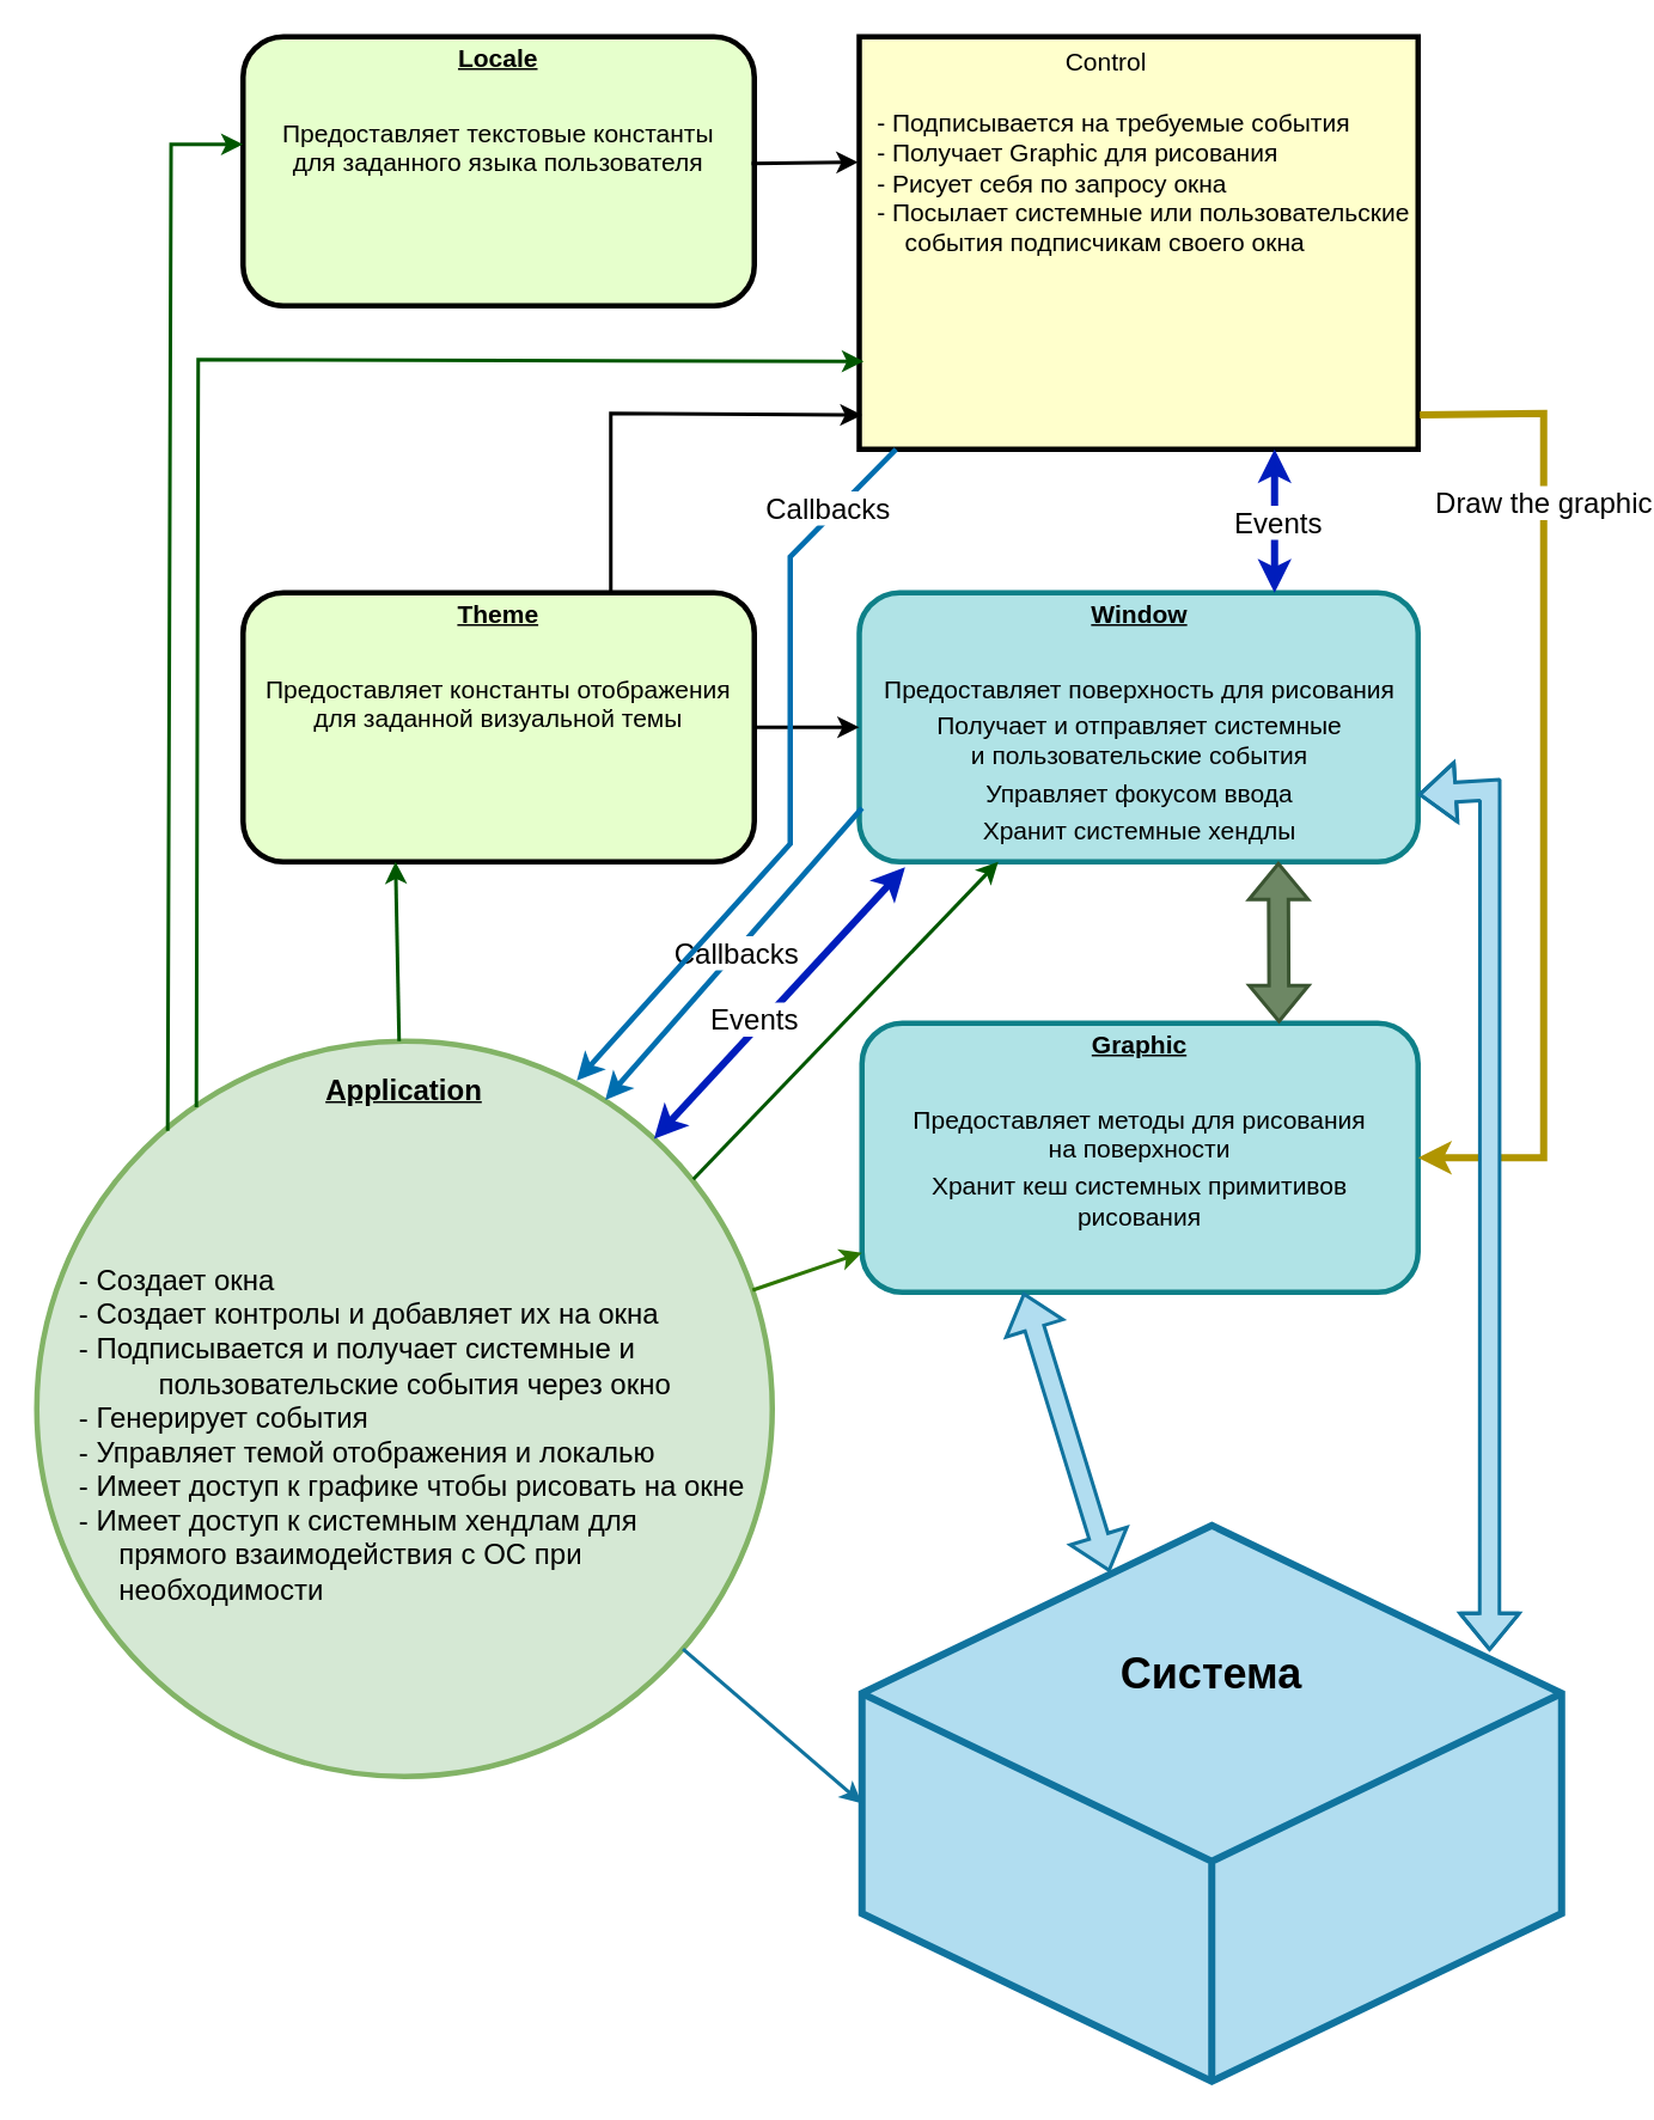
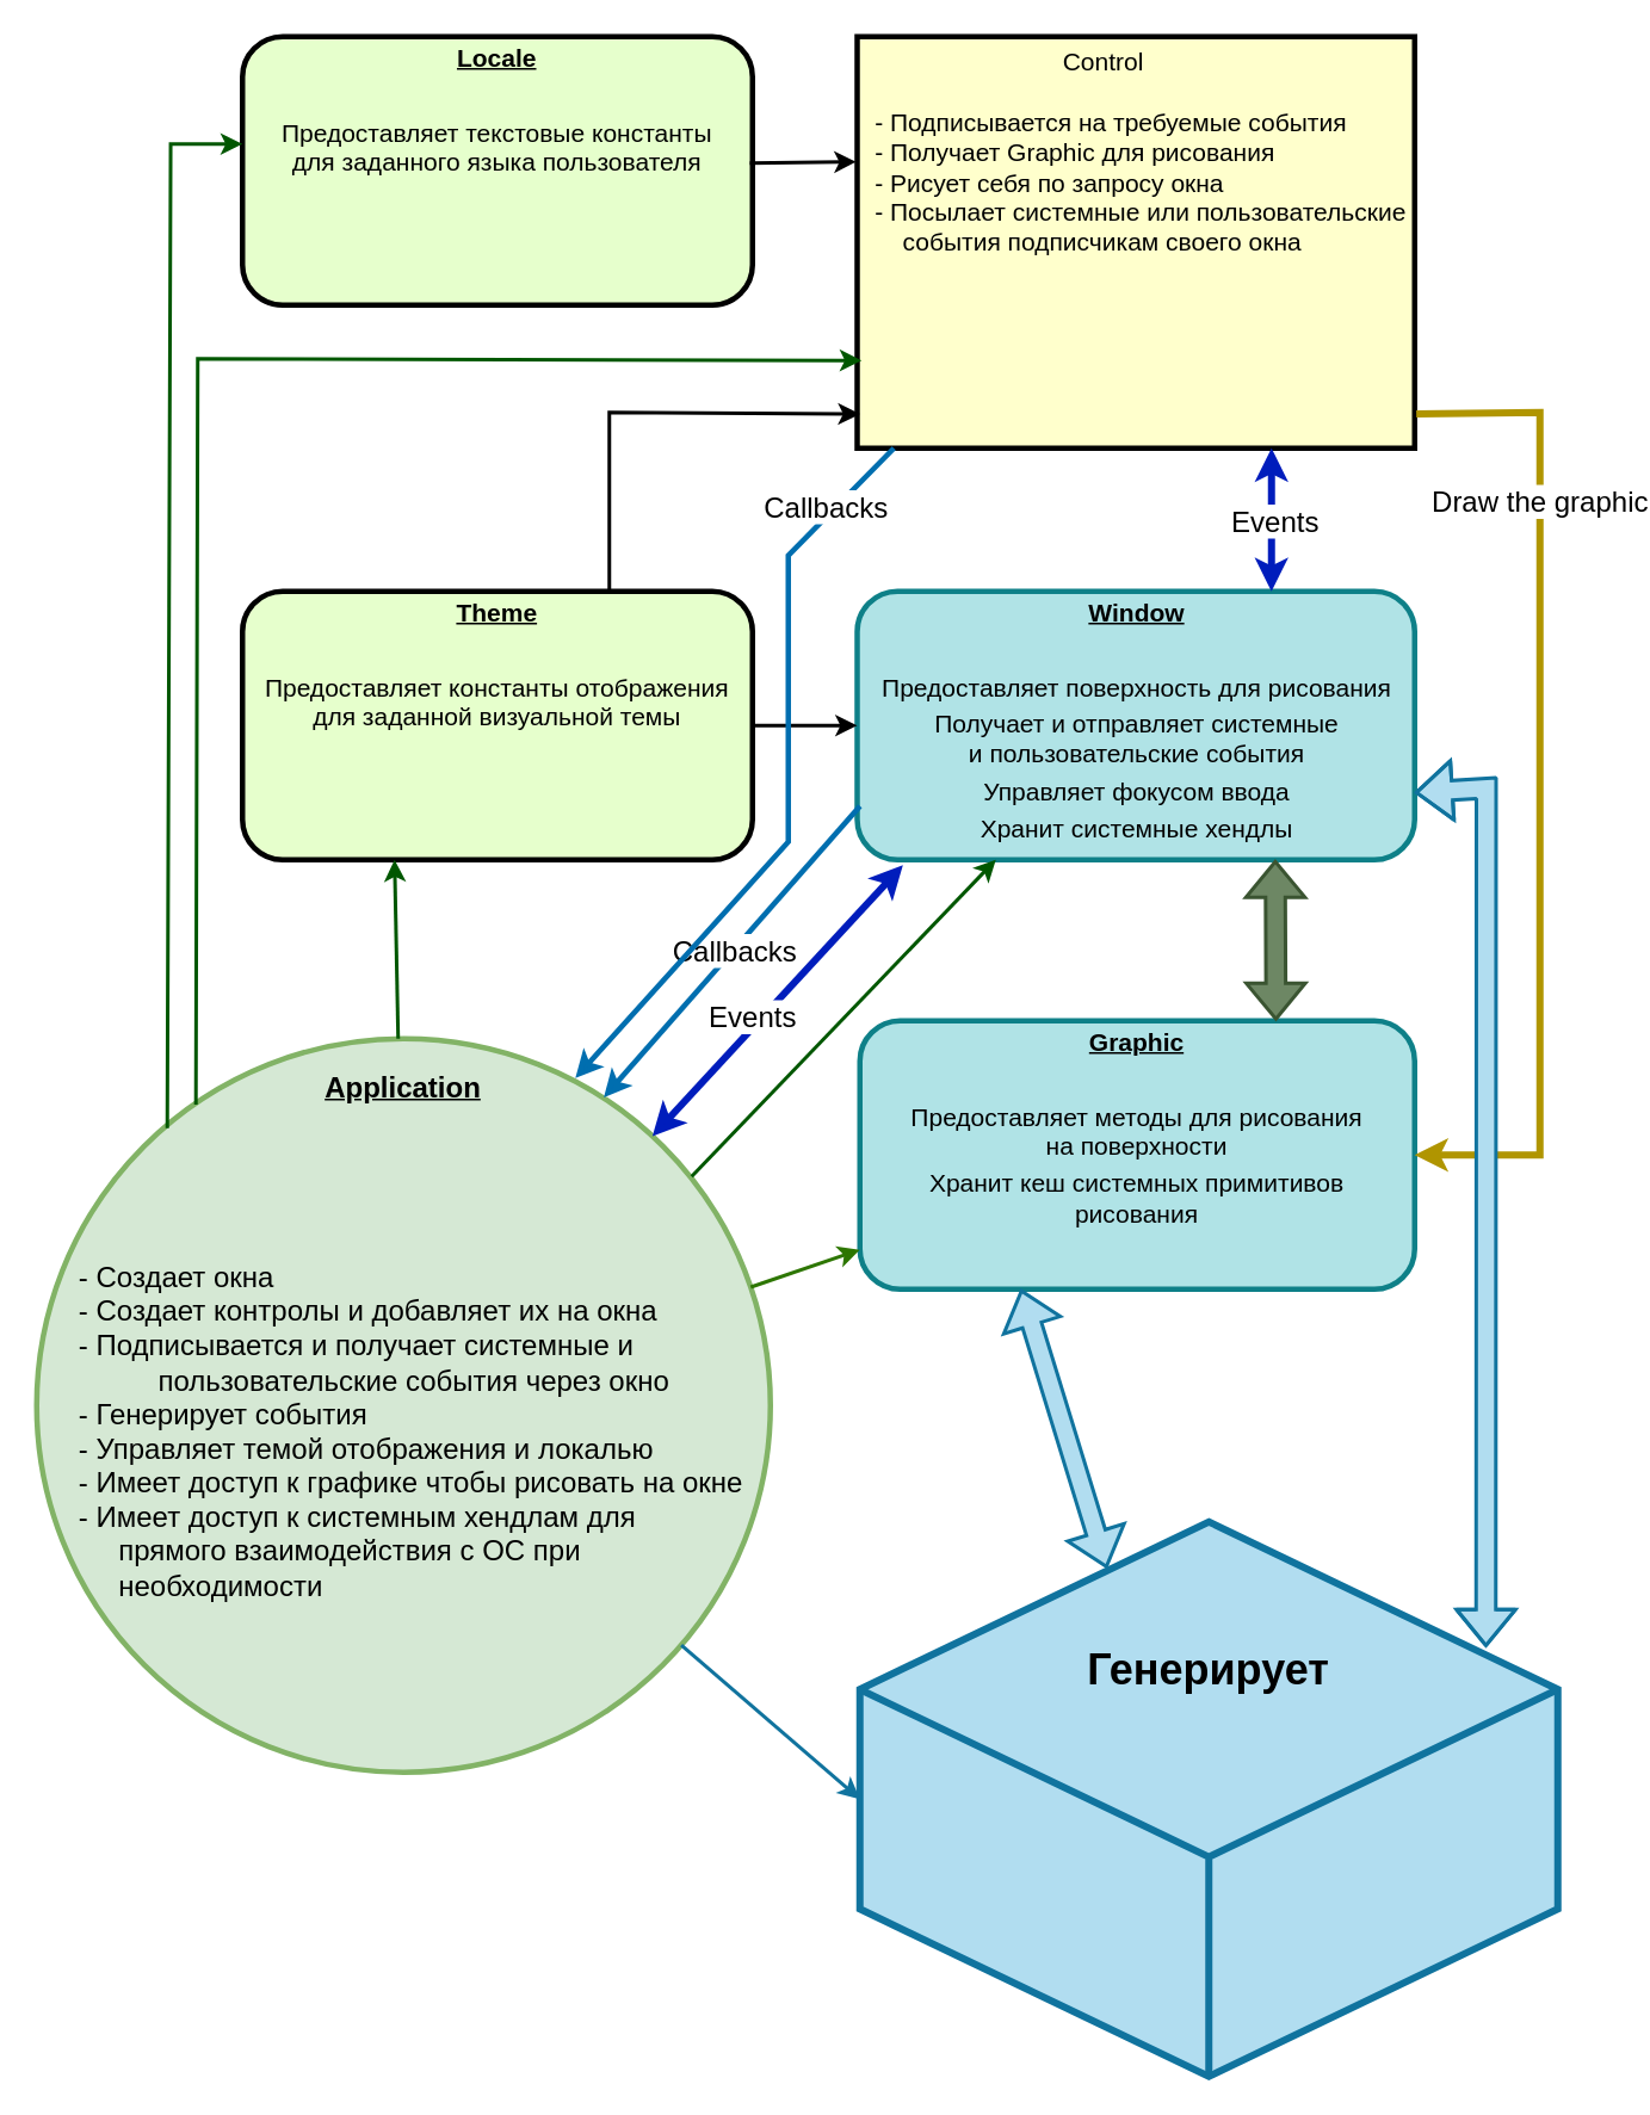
- <mxCell id="19" value="&lt;font style=&quot;font-size: 24px;&quot;&gt;&lt;b&gt;Система&lt;br&gt;&lt;br&gt;&lt;br&gt;&lt;br&gt;&lt;br&gt;&lt;br&gt;&lt;/b&gt;&lt;/font&gt;" style="html=1;whiteSpace=wrap;shape=isoCube2;backgroundOutline=1;isoAngle=15;fillColor=#b1ddf0;strokeColor=#10739e;strokeWidth=4;" vertex="1" parent="1"><mxGeometry x="480" y="850" width="390" height="310" as="geometry" /></mxCell>
+ <mxCell id="19" value="&lt;font style=&quot;font-size: 24px;&quot;&gt;&lt;b&gt;Генерирует&lt;br&gt;&lt;br&gt;&lt;br&gt;&lt;br&gt;&lt;br&gt;&lt;br&gt;&lt;/b&gt;&lt;/font&gt;" style="html=1;whiteSpace=wrap;shape=isoCube2;backgroundOutline=1;isoAngle=15;fillColor=#b1ddf0;strokeColor=#10739e;strokeWidth=4;" vertex="1" parent="1"><mxGeometry x="480" y="850" width="390" height="310" as="geometry" /></mxCell>
